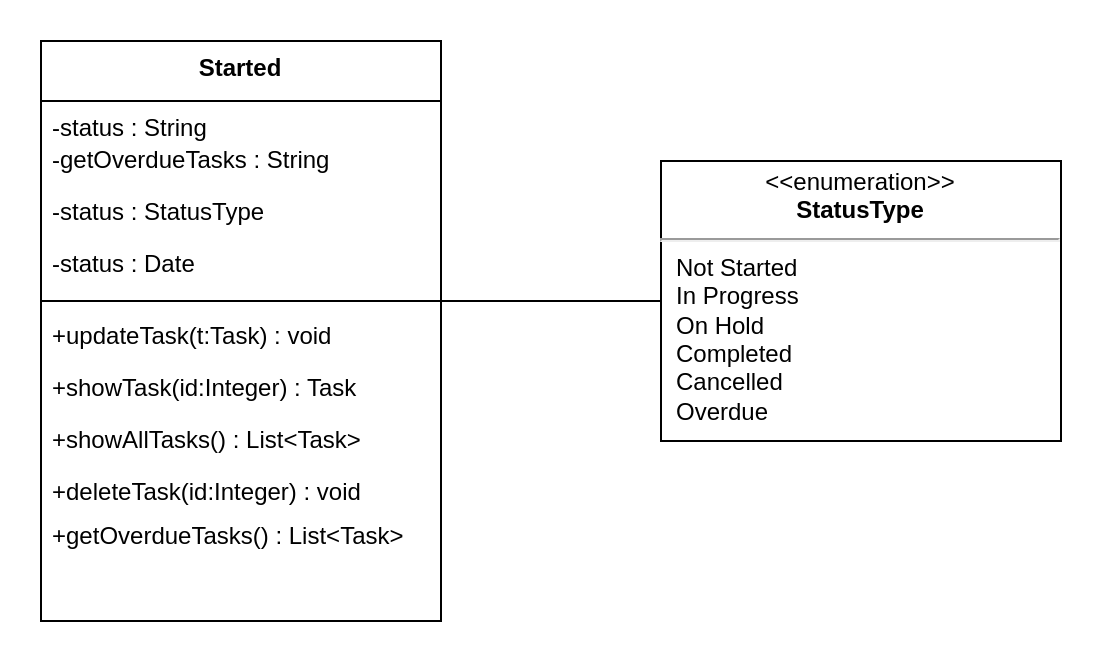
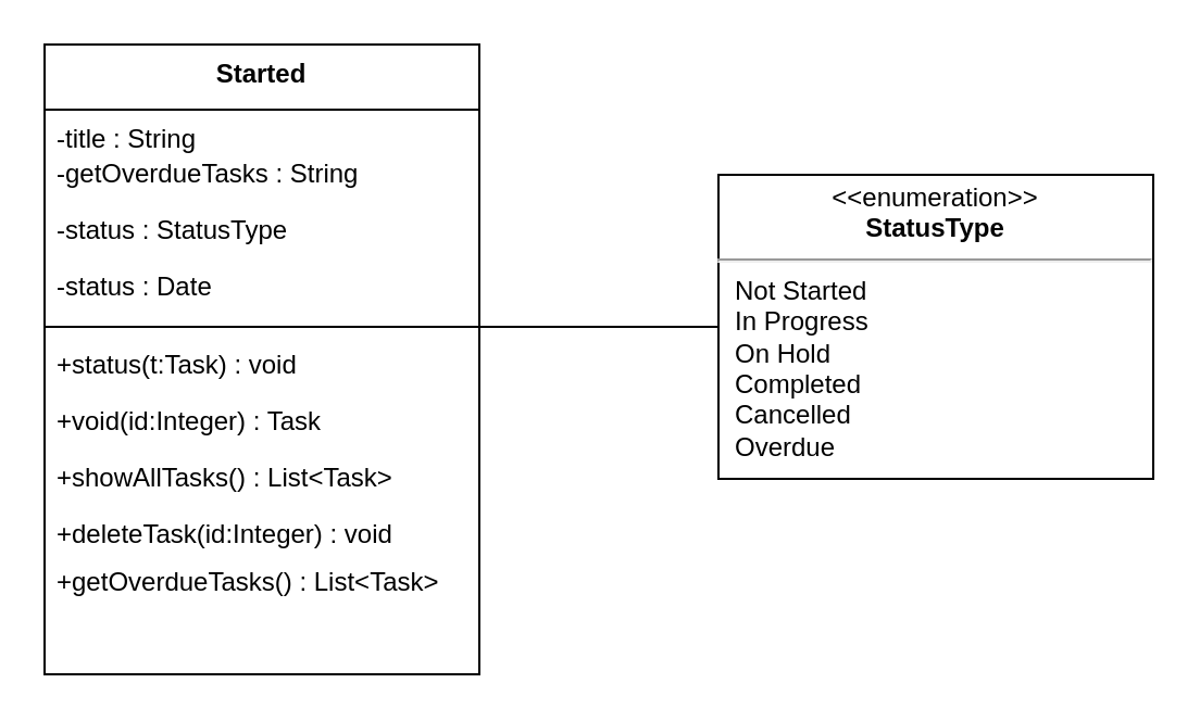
- <mxCell id="3" value="-status : String" style="text;align=left;verticalAlign=top;spacingLeft=4;spacingRight=4;overflow=hidden;rotatable=0;points=[[0,0.5],[1,0.5]];portConstraint=eastwest;fillColor=none;" parent="2" vertex="1"><mxGeometry y="30" width="200" height="16" as="geometry" /></mxCell>
+ <mxCell id="3" value="-title : String" style="text;align=left;verticalAlign=top;spacingLeft=4;spacingRight=4;overflow=hidden;rotatable=0;points=[[0,0.5],[1,0.5]];portConstraint=eastwest;fillColor=none;" parent="2" vertex="1"><mxGeometry y="30" width="200" height="16" as="geometry" /></mxCell>
- <mxCell id="8" value="+updateTask(t:Task) : void " style="text;align=left;verticalAlign=top;spacingLeft=4;spacingRight=4;overflow=hidden;rotatable=0;points=[[0,0.5],[1,0.5]];portConstraint=eastwest;" vertex="1" parent="2"><mxGeometry y="134" width="200" height="26" as="geometry" /></mxCell>
+ <mxCell id="8" value="+status(t:Task) : void " style="text;align=left;verticalAlign=top;spacingLeft=4;spacingRight=4;overflow=hidden;rotatable=0;points=[[0,0.5],[1,0.5]];portConstraint=eastwest;" vertex="1" parent="2"><mxGeometry y="134" width="200" height="26" as="geometry" /></mxCell>
- <mxCell id="9" value="+showTask(id:Integer) : Task " style="text;align=left;verticalAlign=top;spacingLeft=4;spacingRight=4;overflow=hidden;rotatable=0;points=[[0,0.5],[1,0.5]];portConstraint=eastwest;" vertex="1" parent="2"><mxGeometry y="160" width="200" height="26" as="geometry" /></mxCell>
+ <mxCell id="9" value="+void(id:Integer) : Task " style="text;align=left;verticalAlign=top;spacingLeft=4;spacingRight=4;overflow=hidden;rotatable=0;points=[[0,0.5],[1,0.5]];portConstraint=eastwest;" vertex="1" parent="2"><mxGeometry y="160" width="200" height="26" as="geometry" /></mxCell>
